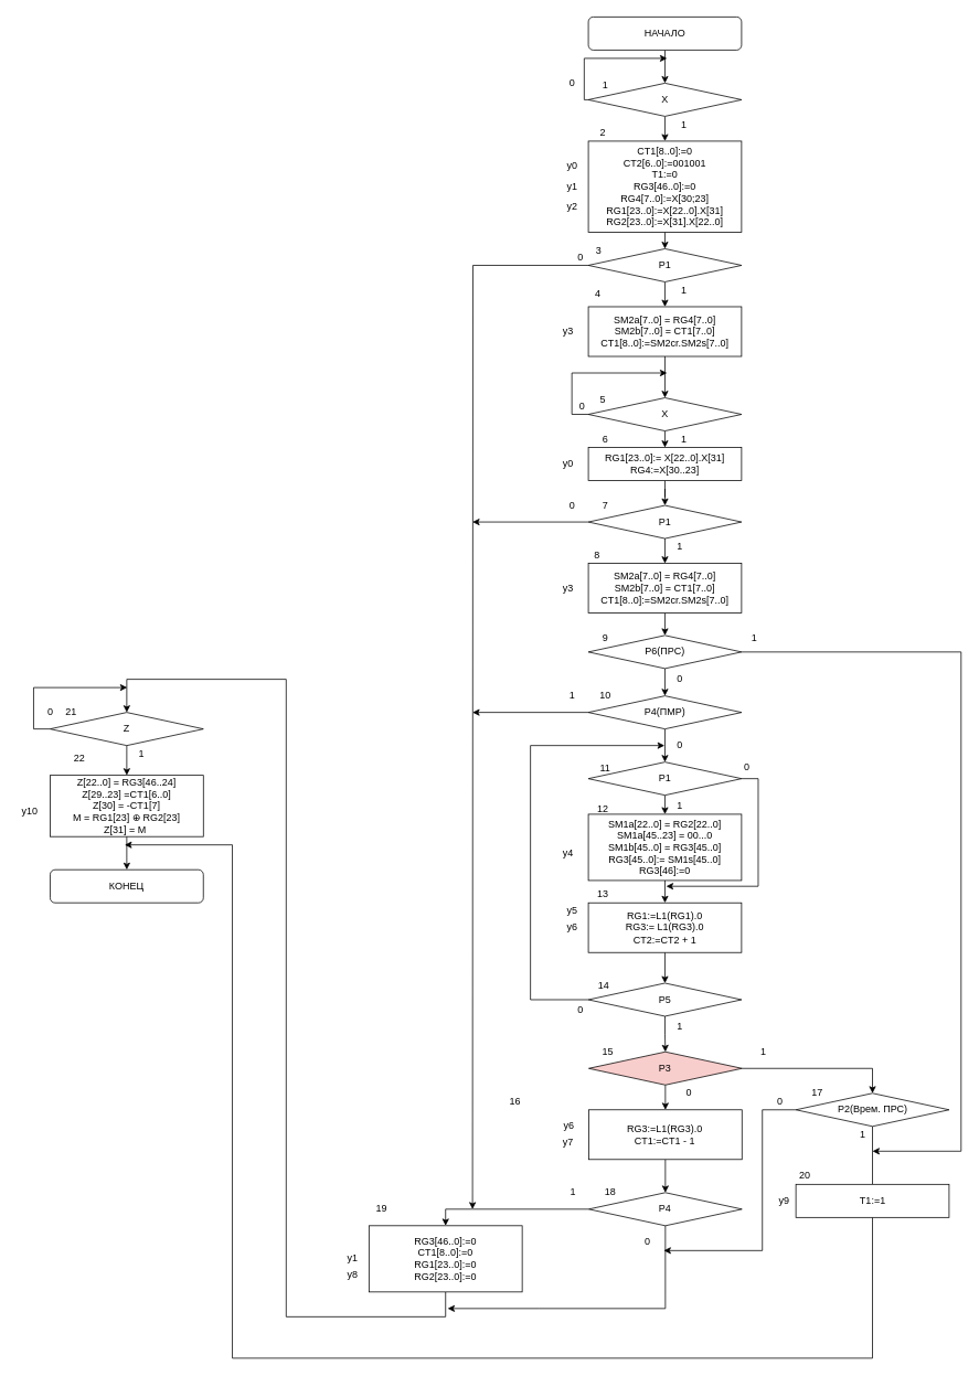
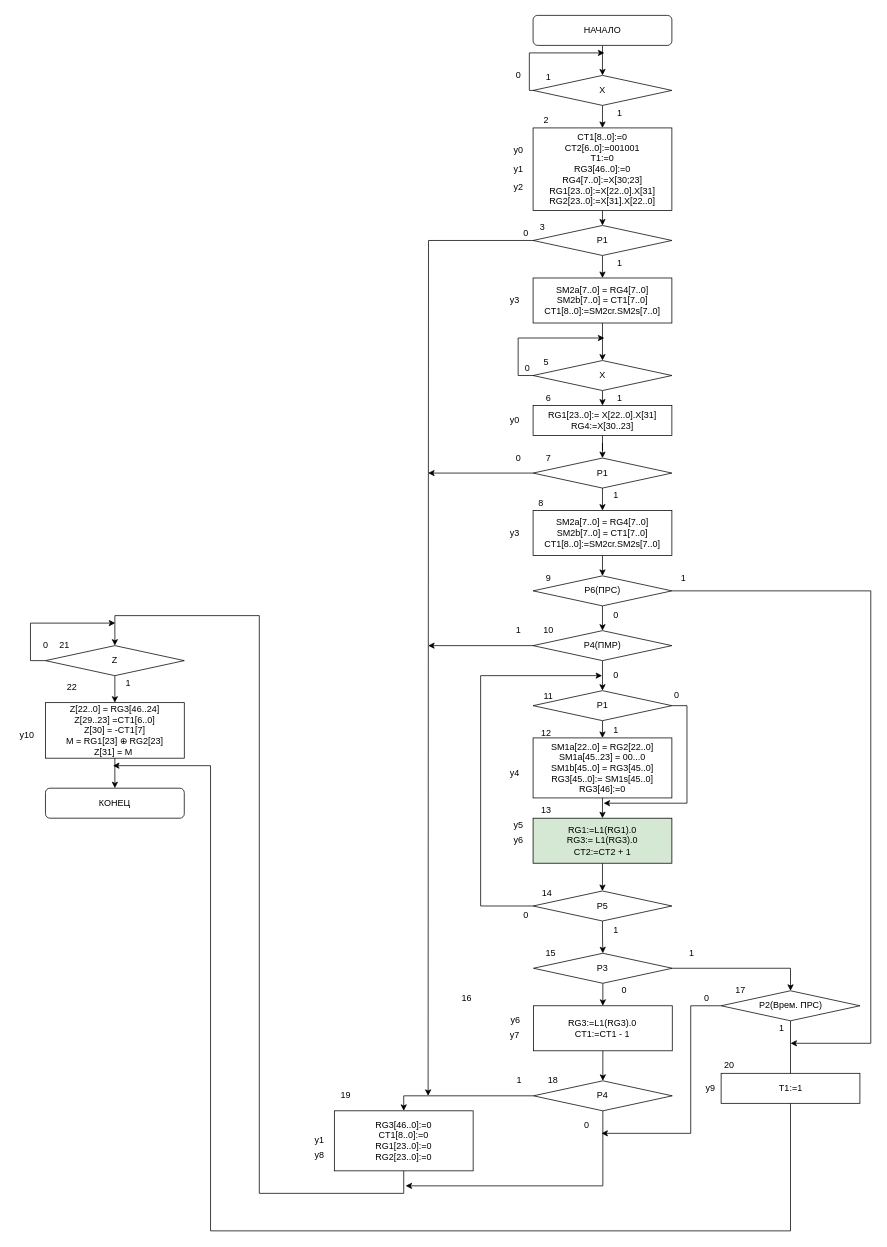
- <mxCell id="97" value="4" style="text;html=1;align=center;verticalAlign=middle;resizable=0;points=[];autosize=1;strokeColor=none;fillColor=none;fontSize=12;fontFamily=Helvetica;" parent="1" vertex="1"><mxGeometry x="711" y="345" width="20" height="20" as="geometry" /></mxCell>
- <mxCell id="47" value="RG1:=L1(RG1).0&lt;br&gt;RG3:= L1(RG3).0&lt;br&gt;CT2:=CT2 + 1" style="rounded=0;whiteSpace=wrap;html=1;" parent="1" vertex="1"><mxGeometry x="709.89" y="1090" width="185" height="60" as="geometry" /></mxCell>
+ <mxCell id="47" value="RG1:=L1(RG1).0&lt;br&gt;RG3:= L1(RG3).0&lt;br&gt;CT2:=CT2 + 1" style="rounded=0;whiteSpace=wrap;html=1;fillColor=#d5e8d4;" parent="1" vertex="1"><mxGeometry x="709.89" y="1090" width="185" height="60" as="geometry" /></mxCell>
- <mxCell id="52" value="P3" style="rhombus;whiteSpace=wrap;html=1;fillColor=#f8cecc;" parent="1" vertex="1"><mxGeometry x="710.39" y="1270" width="185" height="40" as="geometry" /></mxCell>
+ <mxCell id="52" value="P3" style="rhombus;whiteSpace=wrap;html=1;" parent="1" vertex="1"><mxGeometry x="710.39" y="1270" width="185" height="40" as="geometry" /></mxCell>
